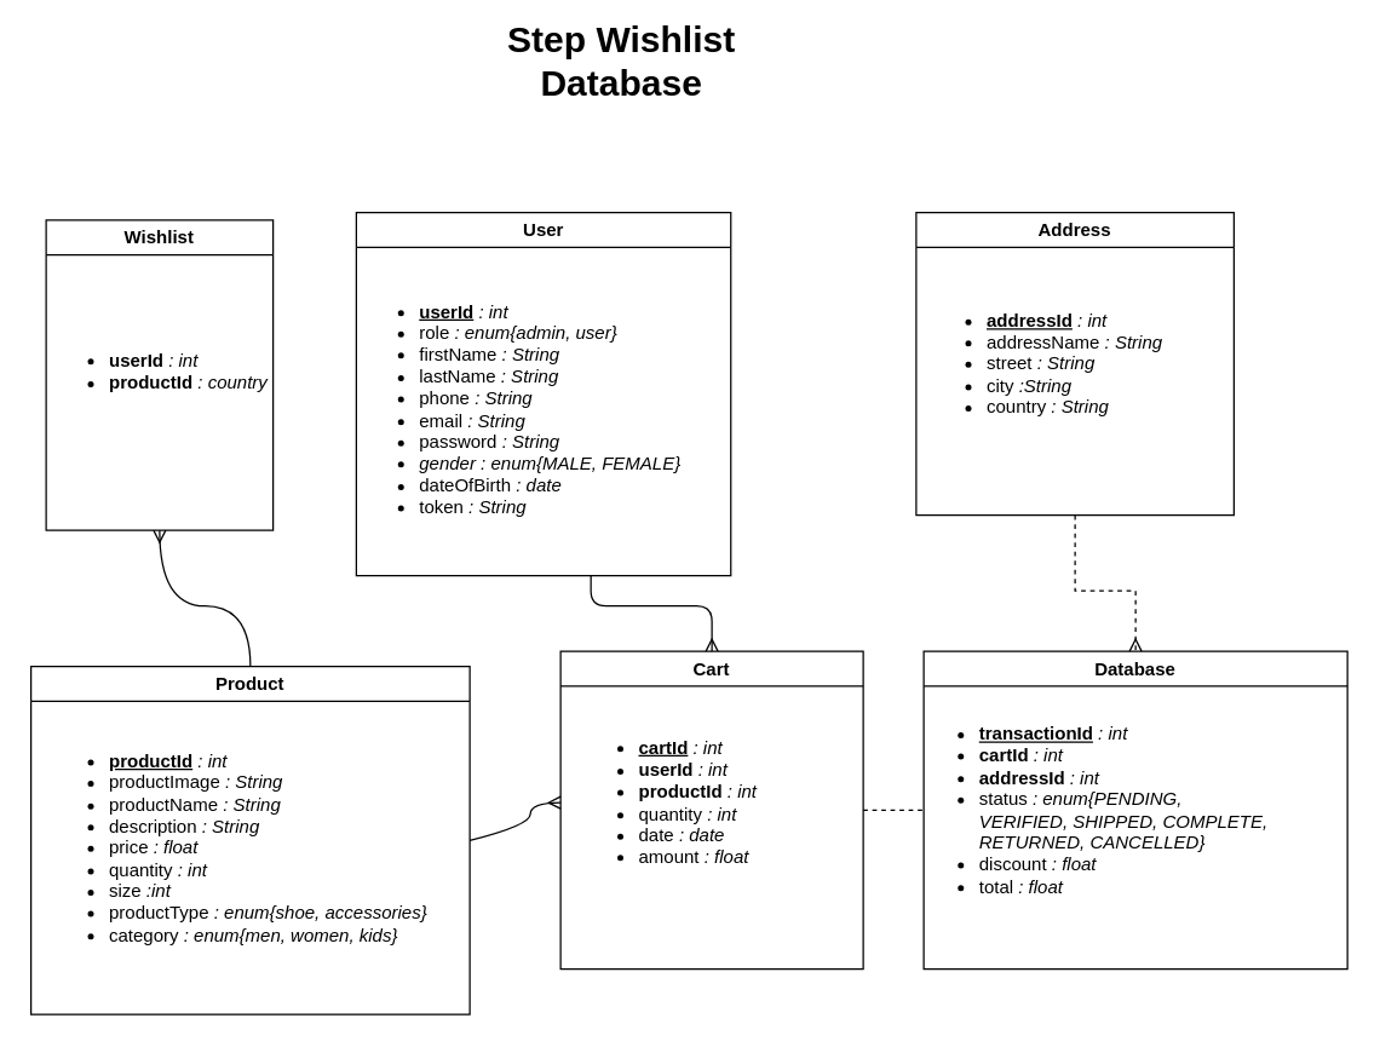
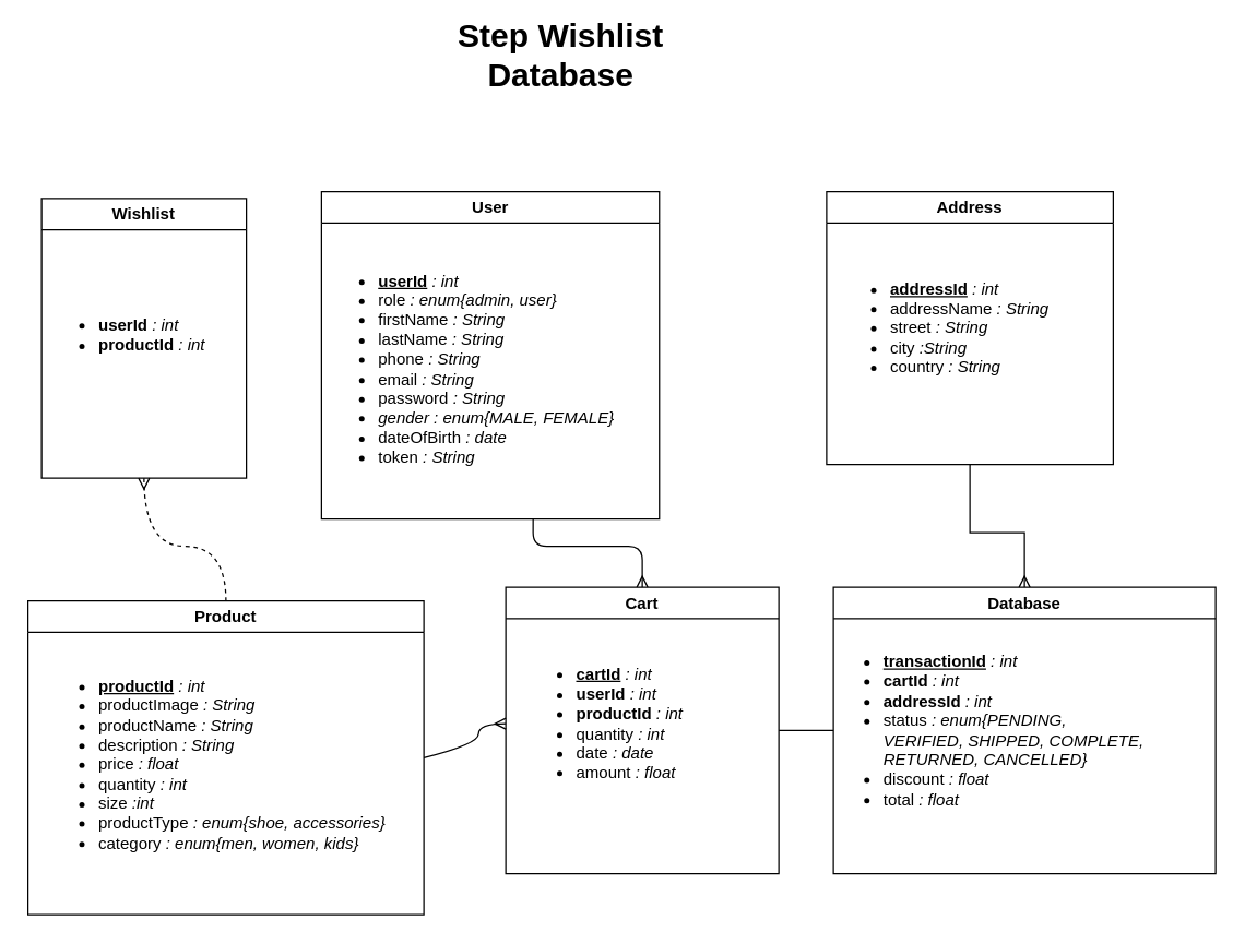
- <mxCell id="8" value="&lt;ul&gt;&lt;li&gt;&lt;b style=&quot;background-color: initial;&quot;&gt;userId &lt;/b&gt;&lt;i style=&quot;background-color: initial;&quot;&gt;: int&lt;/i&gt;&lt;/li&gt;&lt;li&gt;&lt;b&gt;productId &lt;/b&gt;&lt;i&gt;: country&lt;/i&gt;&lt;/li&gt;&lt;/ul&gt;" style="text;html=1;align=left;verticalAlign=middle;resizable=0;points=[];autosize=1;strokeColor=none;fillColor=none;" parent="7" vertex="1"><mxGeometry y="60" width="140" height="80" as="geometry" /></mxCell>
+ <mxCell id="8" value="&lt;ul&gt;&lt;li&gt;&lt;b style=&quot;background-color: initial;&quot;&gt;userId &lt;/b&gt;&lt;i style=&quot;background-color: initial;&quot;&gt;: int&lt;/i&gt;&lt;/li&gt;&lt;li&gt;&lt;b&gt;productId &lt;/b&gt;&lt;i&gt;: int&lt;/i&gt;&lt;/li&gt;&lt;/ul&gt;" style="text;html=1;align=left;verticalAlign=middle;resizable=0;points=[];autosize=1;strokeColor=none;fillColor=none;" parent="7" vertex="1"><mxGeometry y="60" width="140" height="80" as="geometry" /></mxCell>
- <mxCell id="13" style="edgeStyle=none;html=1;exitX=0.5;exitY=1;exitDx=0;exitDy=0;strokeColor=default;startArrow=none;startFill=0;endArrow=ERmany;endFill=0;entryX=0.5;entryY=0;entryDx=0;entryDy=0;rounded=0;dashed=1;" parent="1" source="14" target="16" edge="1"><mxGeometry relative="1" as="geometry"><mxPoint x="605" y="390" as="targetPoint" /><Array as="points"><mxPoint x="710" y="390" /><mxPoint x="750" y="390" /></Array></mxGeometry></mxCell>
+ <mxCell id="13" style="edgeStyle=none;html=1;exitX=0.5;exitY=1;exitDx=0;exitDy=0;strokeColor=default;startArrow=none;startFill=0;endArrow=ERmany;endFill=0;entryX=0.5;entryY=0;entryDx=0;entryDy=0;rounded=0;" parent="1" source="14" target="16" edge="1"><mxGeometry relative="1" as="geometry"><mxPoint x="605" y="390" as="targetPoint" /><Array as="points"><mxPoint x="710" y="390" /><mxPoint x="750" y="390" /></Array></mxGeometry></mxCell>
- <mxCell id="6" style="edgeStyle=none;html=1;exitX=0.5;exitY=1;exitDx=0;exitDy=0;entryX=0.5;entryY=0;entryDx=0;entryDy=0;strokeColor=default;endArrow=none;endFill=0;curved=1;startArrow=ERmany;startFill=0;" parent="1" source="7" target="2" edge="1"><mxGeometry relative="1" as="geometry"><Array as="points"><mxPoint x="105" y="400" /><mxPoint x="165" y="400" /></Array></mxGeometry></mxCell>
+ <mxCell id="6" style="edgeStyle=none;html=1;exitX=0.5;exitY=1;exitDx=0;exitDy=0;entryX=0.5;entryY=0;entryDx=0;entryDy=0;strokeColor=default;endArrow=none;endFill=0;curved=1;startArrow=ERmany;startFill=0;dashed=1;" parent="1" source="7" target="2" edge="1"><mxGeometry relative="1" as="geometry"><Array as="points"><mxPoint x="105" y="400" /><mxPoint x="165" y="400" /></Array></mxGeometry></mxCell>
- <mxCell id="9" style="edgeStyle=none;html=1;exitX=1;exitY=0.5;exitDx=0;exitDy=0;entryX=0;entryY=0.5;entryDx=0;entryDy=0;startArrow=none;startFill=0;endArrow=none;endFill=0;dashed=1;" parent="1" source="11" target="16" edge="1"><mxGeometry relative="1" as="geometry" /></mxCell>
+ <mxCell id="9" style="edgeStyle=none;html=1;exitX=1;exitY=0.5;exitDx=0;exitDy=0;entryX=0;entryY=0.5;entryDx=0;entryDy=0;startArrow=none;startFill=0;endArrow=none;endFill=0;" parent="1" source="11" target="16" edge="1"><mxGeometry relative="1" as="geometry" /></mxCell>
